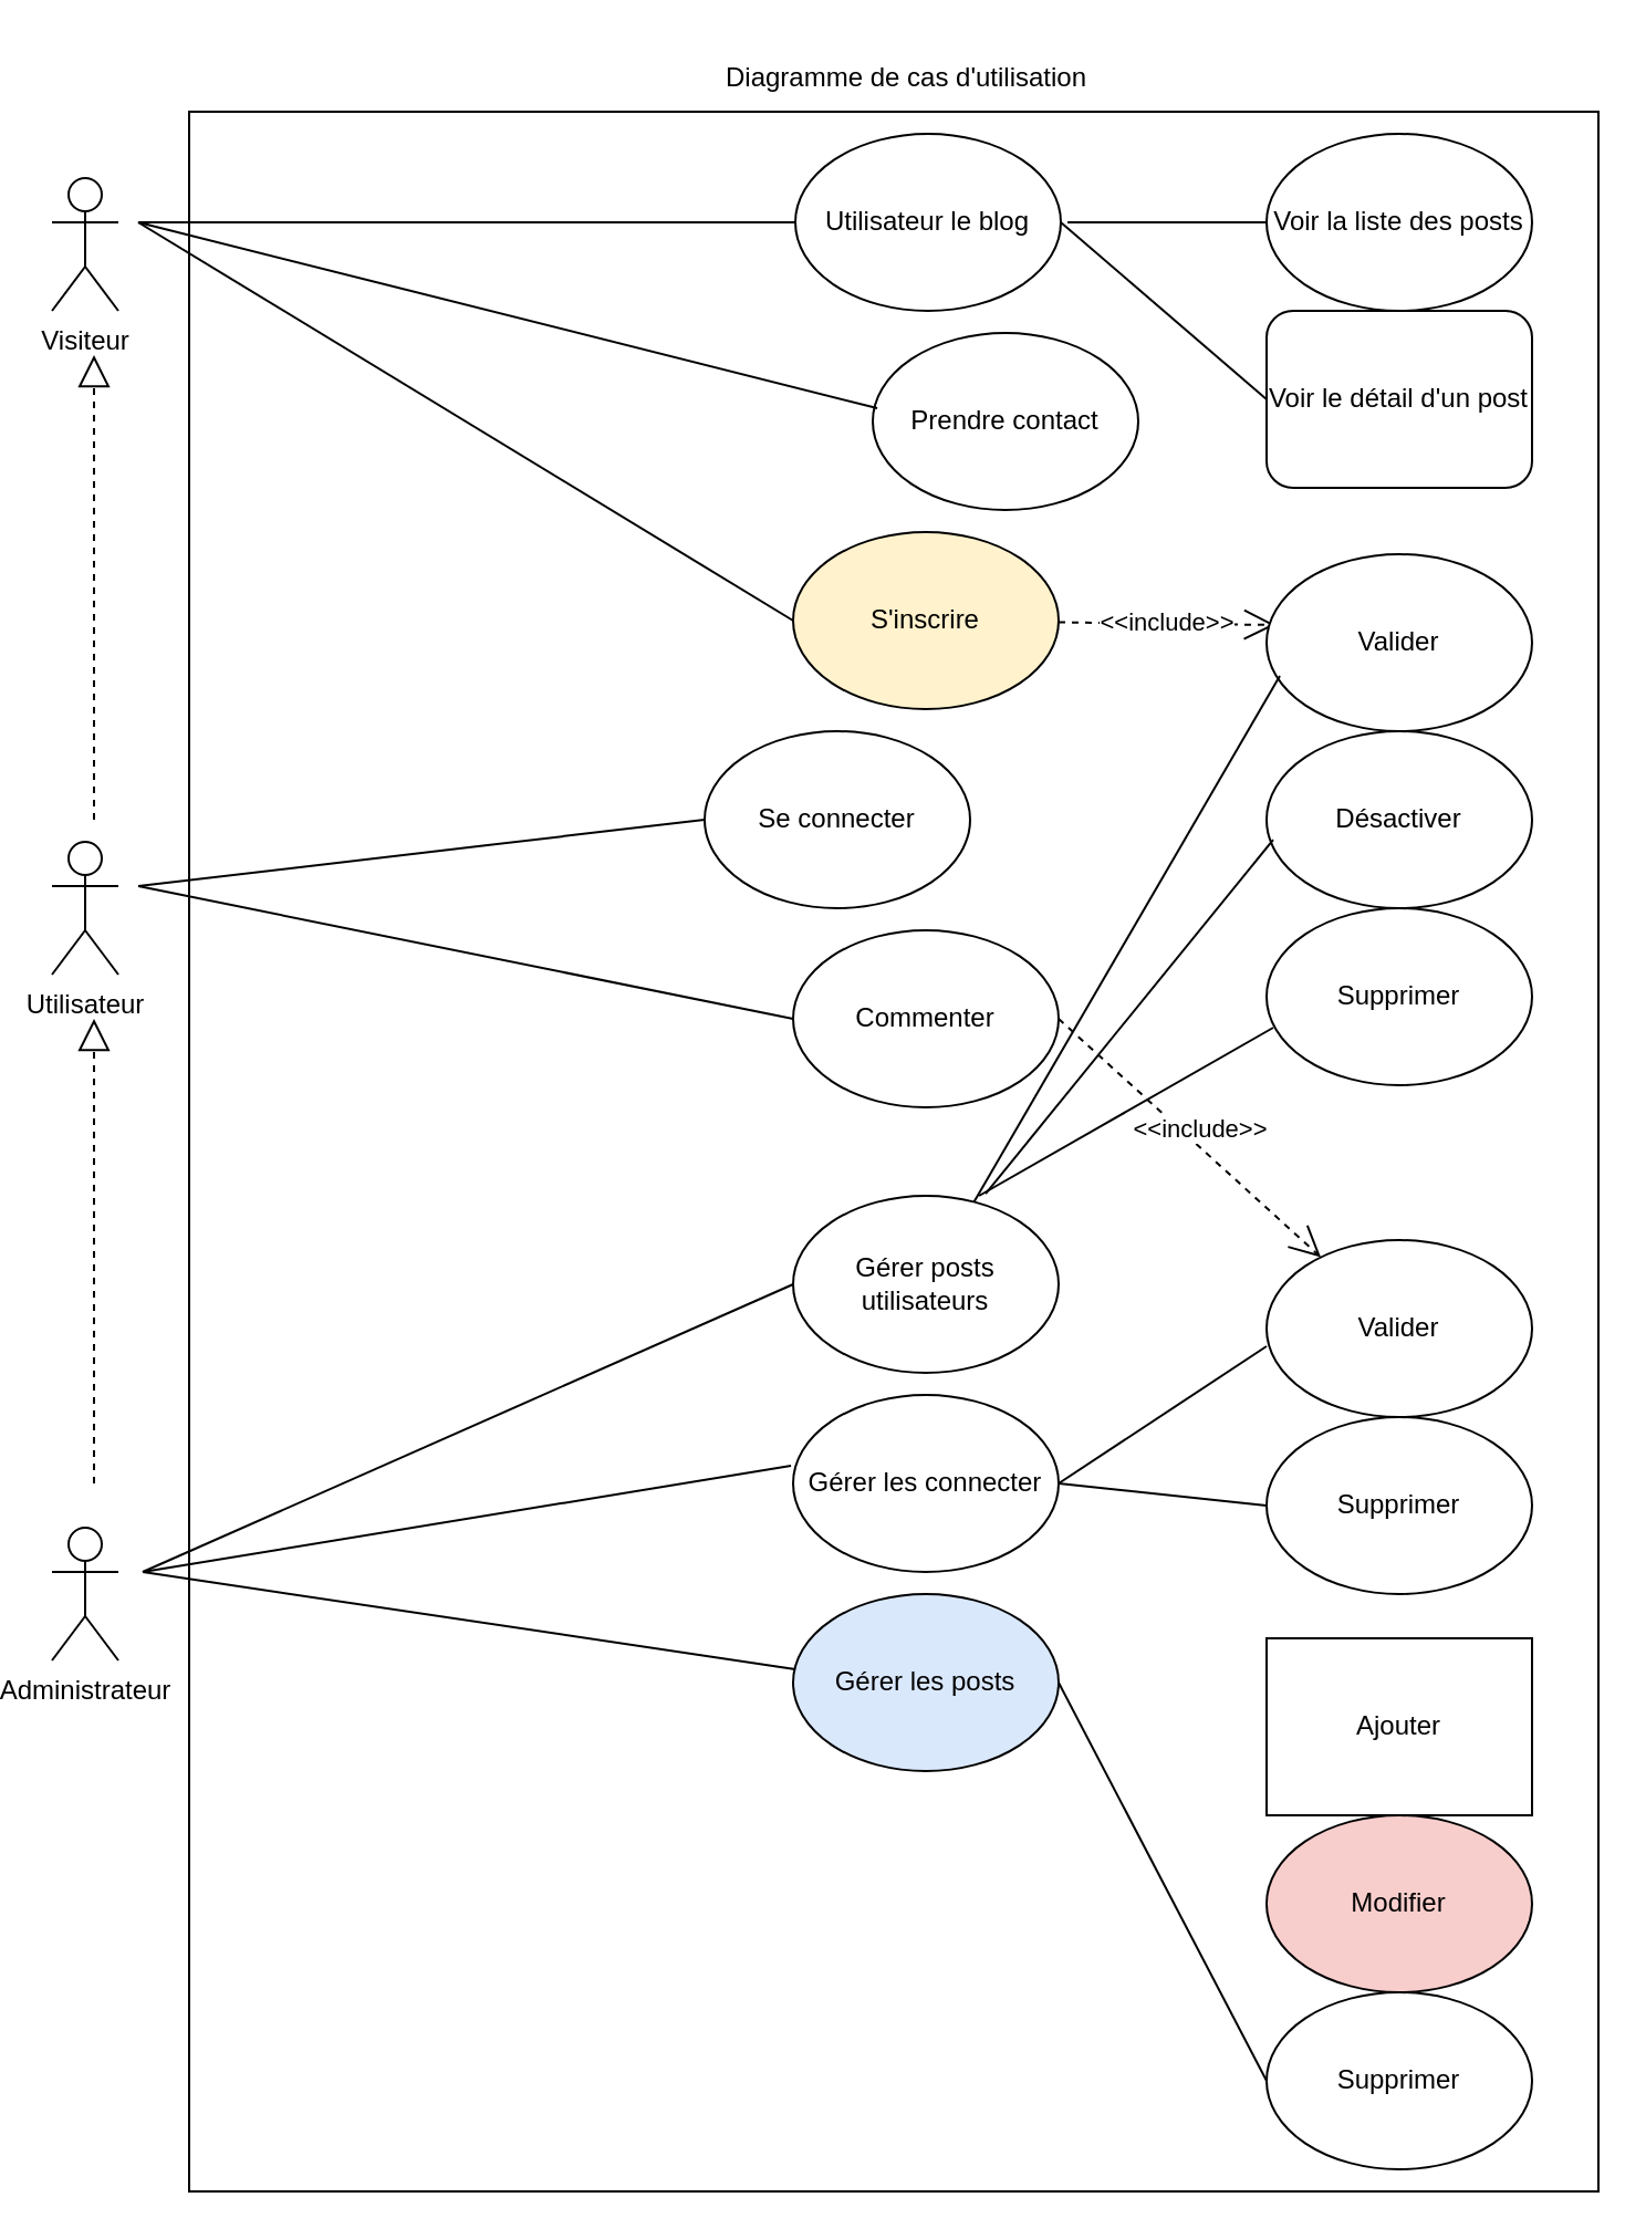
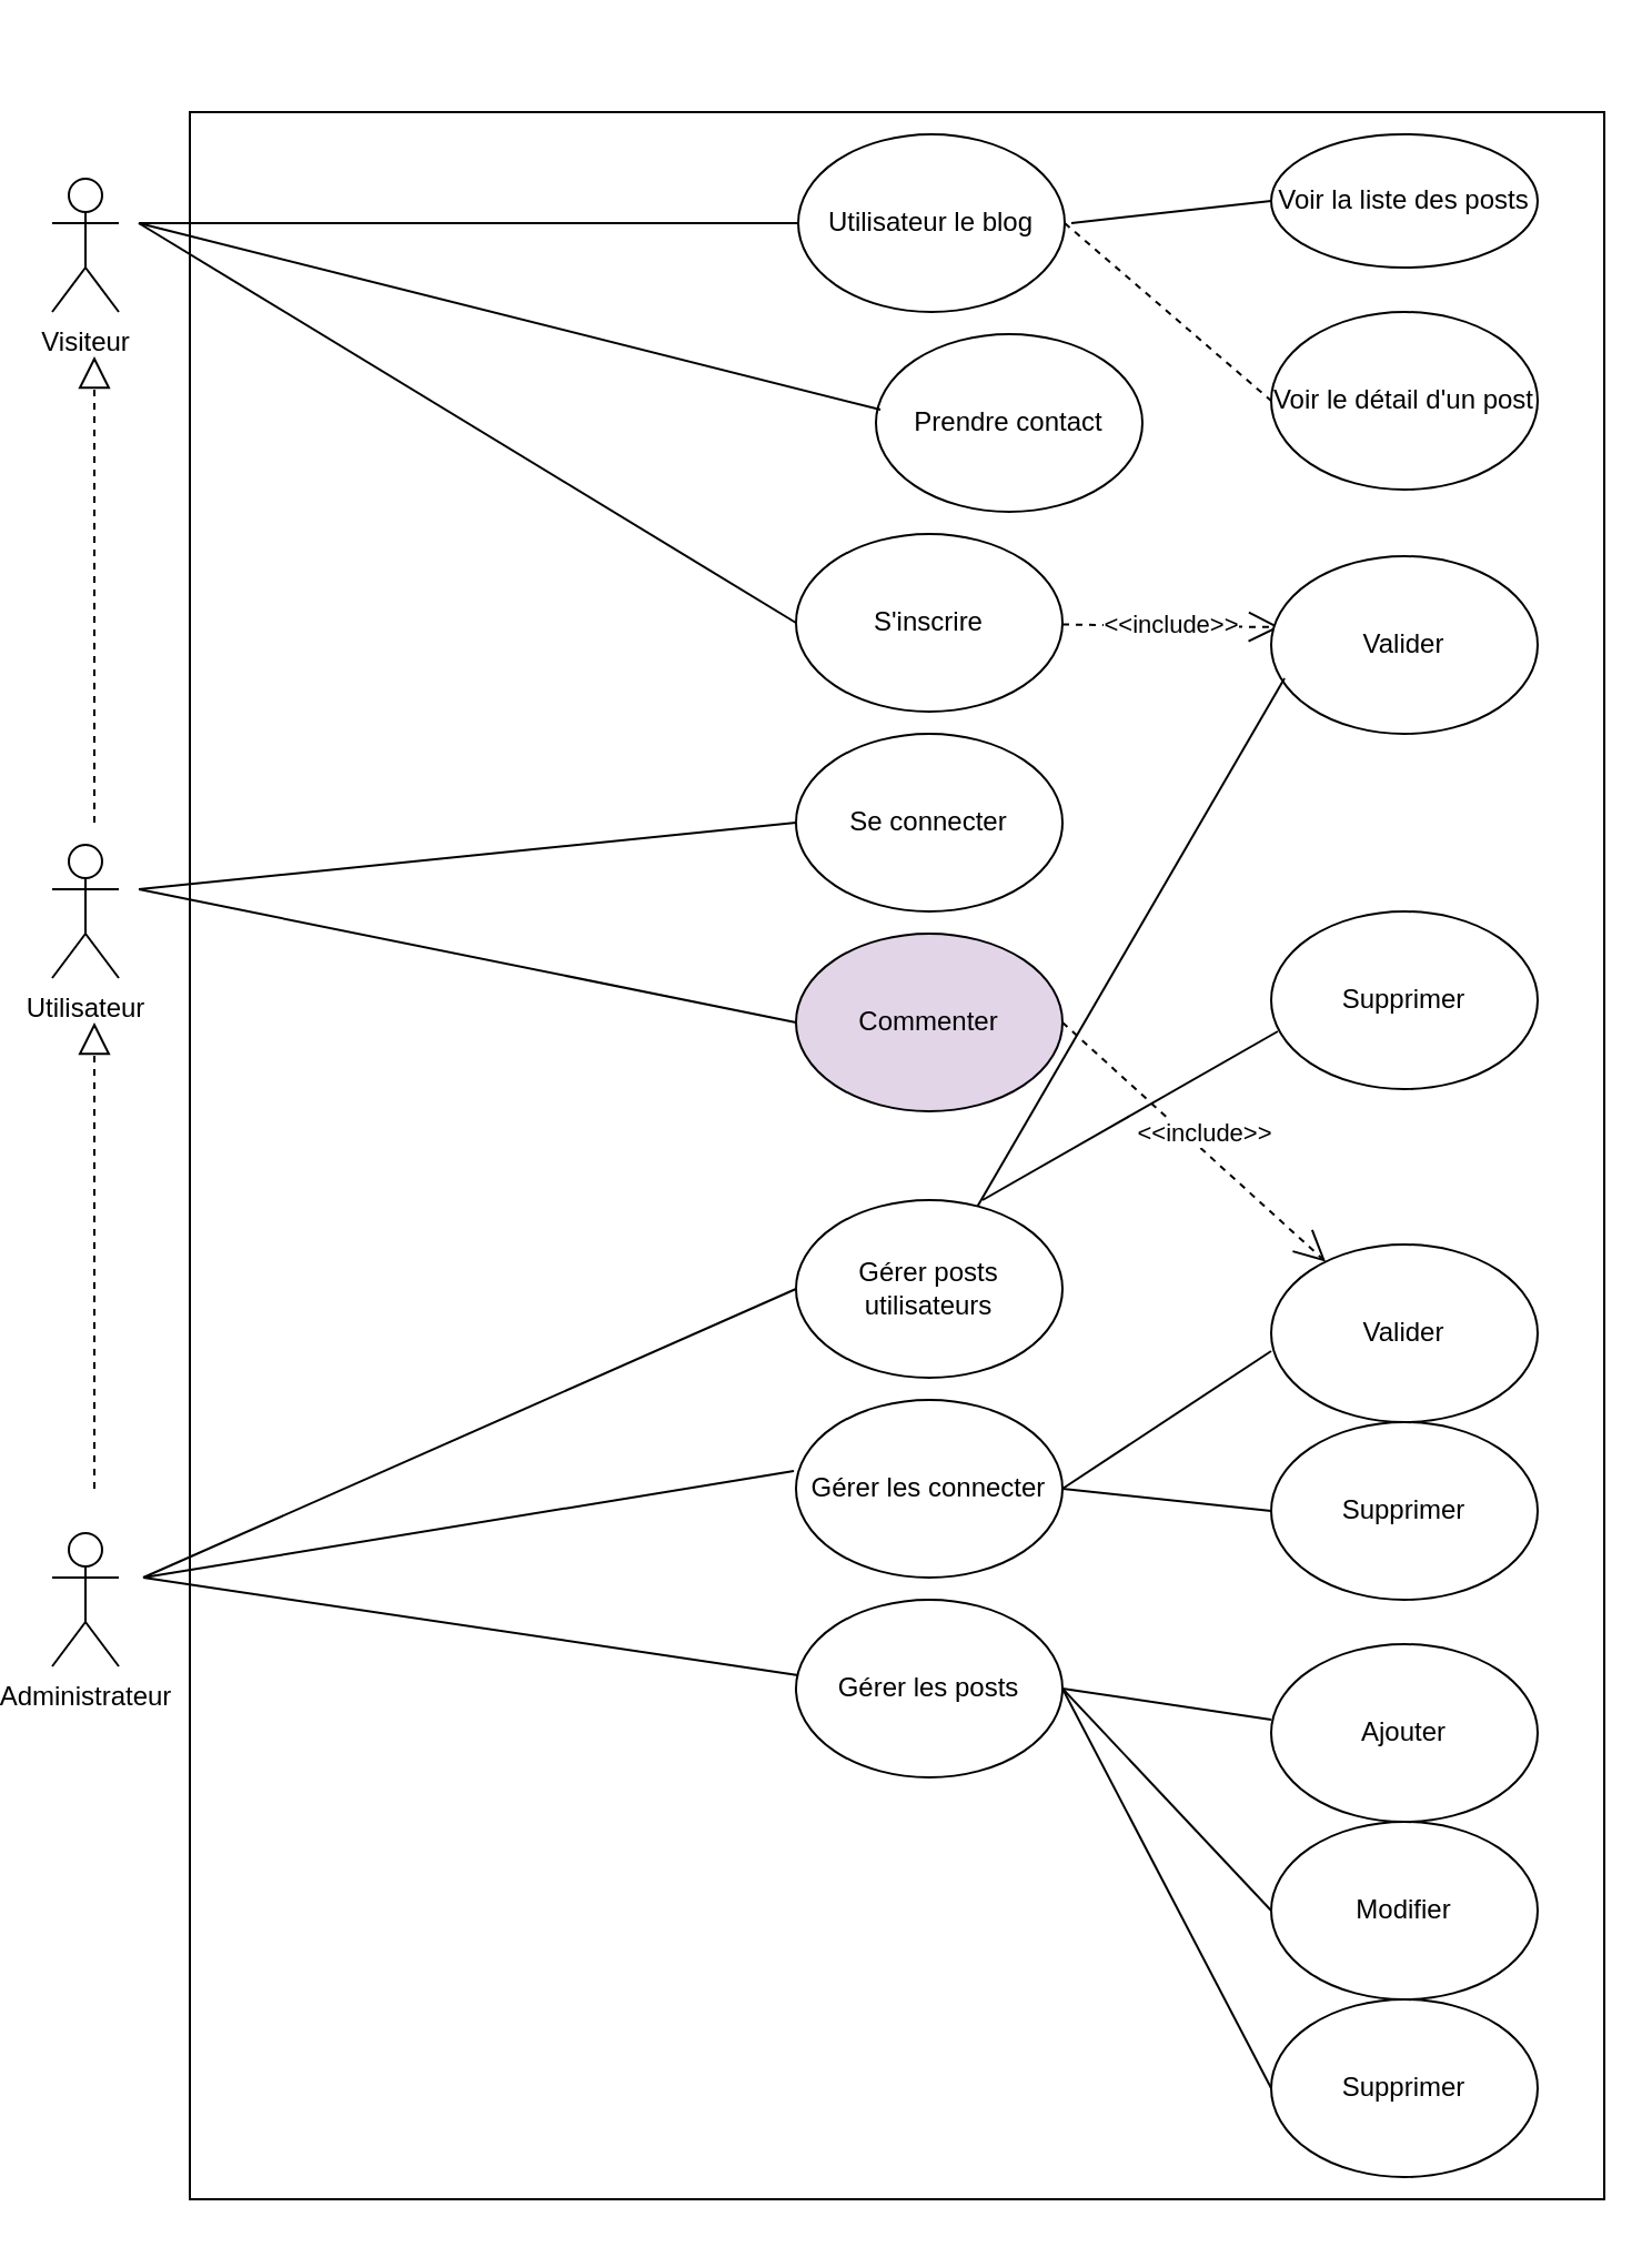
- <mxCell id="8" value="Diagramme de cas d'utilisation" style="text;html=1;align=center;verticalAlign=middle;resizable=0;points=[];autosize=1;strokeColor=none;fillColor=none;" parent="1" vertex="1"><mxGeometry x="311" y="20" width="190" height="30" as="geometry" /></mxCell>
- <mxCell id="20" value="Voir la liste des posts" style="ellipse;whiteSpace=wrap;html=1;" parent="1" vertex="1"><mxGeometry x="569" y="60" width="120" height="80" as="geometry" /></mxCell>
+ <mxCell id="20" value="Voir la liste des posts" style="ellipse;whiteSpace=wrap;html=1;" parent="1" vertex="1"><mxGeometry x="569" y="60" width="120" height="60" as="geometry" /></mxCell>
- <mxCell id="23" value="" style="endArrow=none;html=1;rounded=0;entryX=0;entryY=0.5;entryDx=0;entryDy=0;exitX=1;exitY=0.5;exitDx=0;exitDy=0;" parent="1" source="16" target="21" edge="1"><mxGeometry width="50" height="50" relative="1" as="geometry"><mxPoint x="379" y="580" as="sourcePoint" /><mxPoint x="429" y="530" as="targetPoint" /></mxGeometry></mxCell>
+ <mxCell id="23" value="" style="endArrow=none;html=1;rounded=0;entryX=0;entryY=0.5;entryDx=0;entryDy=0;exitX=1;exitY=0.5;exitDx=0;exitDy=0;dashed=1;" parent="1" source="16" target="21" edge="1"><mxGeometry width="50" height="50" relative="1" as="geometry"><mxPoint x="379" y="580" as="sourcePoint" /><mxPoint x="429" y="530" as="targetPoint" /></mxGeometry></mxCell>
- <mxCell id="21" value="Voir le détail d'un post" style="whiteSpace=wrap;html=1;rounded=1;" parent="1" vertex="1"><mxGeometry x="569" y="140" width="120" height="80" as="geometry" /></mxCell>
+ <mxCell id="21" value="Voir le détail d'un post" style="ellipse;whiteSpace=wrap;html=1;" parent="1" vertex="1"><mxGeometry x="569" y="140" width="120" height="80" as="geometry" /></mxCell>
- <mxCell id="19" value="S'inscrire" style="ellipse;whiteSpace=wrap;html=1;fillColor=#fff2cc;" parent="1" vertex="1"><mxGeometry x="355" y="240" width="120" height="80" as="geometry" /></mxCell>
+ <mxCell id="19" value="S'inscrire" style="ellipse;whiteSpace=wrap;html=1;" parent="1" vertex="1"><mxGeometry x="355" y="240" width="120" height="80" as="geometry" /></mxCell>
- <mxCell id="45" value="Se connecter" style="ellipse;whiteSpace=wrap;html=1;" vertex="1" parent="1"><mxGeometry x="315" y="330" width="120" height="80" as="geometry" /></mxCell>
+ <mxCell id="45" value="Se connecter" style="ellipse;whiteSpace=wrap;html=1;" vertex="1" parent="1"><mxGeometry x="355" y="330" width="120" height="80" as="geometry" /></mxCell>
- <mxCell id="29" value="Désactiver" style="ellipse;whiteSpace=wrap;html=1;" parent="1" vertex="1"><mxGeometry x="569" y="330" width="120" height="80" as="geometry" /></mxCell>
- <mxCell id="41" value="" style="endArrow=none;html=1;rounded=0;exitX=0.725;exitY=-0.012;exitDx=0;exitDy=0;exitPerimeter=0;entryX=0.025;entryY=0.613;entryDx=0;entryDy=0;entryPerimeter=0;" parent="1" source="4" target="29" edge="1"><mxGeometry width="50" height="50" relative="1" as="geometry"><mxPoint x="639" y="550" as="sourcePoint" /><mxPoint x="689" y="500" as="targetPoint" /></mxGeometry></mxCell>
- <mxCell id="18" value="Commenter" style="ellipse;whiteSpace=wrap;html=1;" parent="1" vertex="1"><mxGeometry x="355" y="420" width="120" height="80" as="geometry" /></mxCell>
+ <mxCell id="18" value="Commenter" style="ellipse;whiteSpace=wrap;html=1;fillColor=#e1d5e7;" parent="1" vertex="1"><mxGeometry x="355" y="420" width="120" height="80" as="geometry" /></mxCell>
- <mxCell id="5" value="Gérer les posts" style="ellipse;whiteSpace=wrap;html=1;fillColor=#dae8fc;" parent="1" vertex="1"><mxGeometry x="355" y="720" width="120" height="80" as="geometry" /></mxCell>
+ <mxCell id="5" value="Gérer les posts" style="ellipse;whiteSpace=wrap;html=1;" parent="1" vertex="1"><mxGeometry x="355" y="720" width="120" height="80" as="geometry" /></mxCell>
+ <mxCell id="34" value="" style="endArrow=none;html=1;rounded=0;entryX=0;entryY=0.425;entryDx=0;entryDy=0;exitX=1;exitY=0.5;exitDx=0;exitDy=0;entryPerimeter=0;" parent="1" source="5" target="28" edge="1"><mxGeometry width="50" height="50" relative="1" as="geometry"><mxPoint x="479" y="760" as="sourcePoint" /><mxPoint x="649" y="520" as="targetPoint" /></mxGeometry></mxCell>
- <mxCell id="28" value="Ajouter" style="whiteSpace=wrap;html=1;rounded=0;" parent="1" vertex="1"><mxGeometry x="569" y="740" width="120" height="80" as="geometry" /></mxCell>
+ <mxCell id="28" value="Ajouter" style="ellipse;whiteSpace=wrap;html=1;" parent="1" vertex="1"><mxGeometry x="569" y="740" width="120" height="80" as="geometry" /></mxCell>
+ <mxCell id="33" value="" style="endArrow=none;html=1;rounded=0;exitX=1;exitY=0.5;exitDx=0;exitDy=0;entryX=0;entryY=0.5;entryDx=0;entryDy=0;" parent="1" source="5" target="30" edge="1"><mxGeometry width="50" height="50" relative="1" as="geometry"><mxPoint x="599" y="570" as="sourcePoint" /><mxPoint x="649" y="520" as="targetPoint" /></mxGeometry></mxCell>
- <mxCell id="30" value="Modifier" style="ellipse;whiteSpace=wrap;html=1;fillColor=#f8cecc;" parent="1" vertex="1"><mxGeometry x="569" y="820" width="120" height="80" as="geometry" /></mxCell>
+ <mxCell id="30" value="Modifier" style="ellipse;whiteSpace=wrap;html=1;" parent="1" vertex="1"><mxGeometry x="569" y="820" width="120" height="80" as="geometry" /></mxCell>
